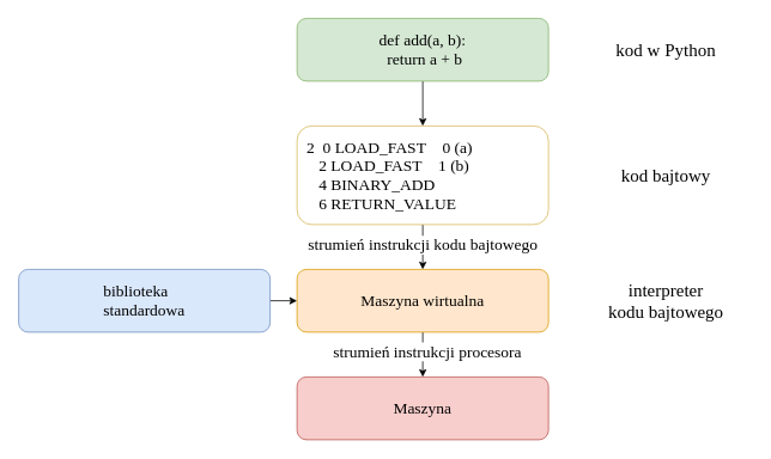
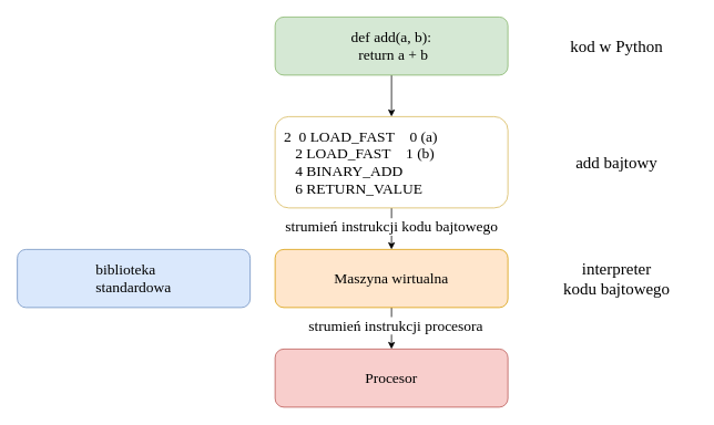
- <mxCell id="11" value="&lt;font style=&quot;font-size: 20px&quot; face=&quot;Nunito&quot;&gt;kod bajtowy&lt;/font&gt;" style="text;html=1;strokeColor=none;fillColor=none;align=center;verticalAlign=middle;whiteSpace=wrap;rounded=0;glass=0;comic=0;" parent="1" vertex="1"><mxGeometry x="645.86" y="160" width="190" height="70" as="geometry" /></mxCell>
+ <mxCell id="11" value="&lt;font style=&quot;font-size: 20px&quot; face=&quot;Nunito&quot;&gt;add bajtowy&lt;/font&gt;" style="text;html=1;strokeColor=none;fillColor=none;align=center;verticalAlign=middle;whiteSpace=wrap;rounded=0;glass=0;comic=0;" parent="1" vertex="1"><mxGeometry x="645.86" y="160" width="190" height="70" as="geometry" /></mxCell>
- <mxCell id="14" style="edgeStyle=orthogonalEdgeStyle;rounded=0;orthogonalLoop=1;jettySize=auto;html=1;exitX=1;exitY=0.5;exitDx=0;exitDy=0;entryX=0;entryY=0.5;entryDx=0;entryDy=0;" parent="1" source="15" target="9" edge="1"><mxGeometry relative="1" as="geometry" /></mxCell>
- <mxCell id="13" value="&lt;font style=&quot;font-size: 18px&quot;&gt;Maszyna&lt;br&gt;&lt;/font&gt;" style="rounded=1;whiteSpace=wrap;html=1;fontFamily=Nunito;FType=g;comic=0;glass=0;fillColor=#f8cecc;strokeColor=#b85450;" parent="1" vertex="1"><mxGeometry x="330" y="420" width="280" height="70" as="geometry" /></mxCell>
+ <mxCell id="13" value="&lt;font style=&quot;font-size: 18px&quot;&gt;Procesor&lt;br&gt;&lt;/font&gt;" style="rounded=1;whiteSpace=wrap;html=1;fontFamily=Nunito;FType=g;comic=0;glass=0;fillColor=#f8cecc;strokeColor=#b85450;" parent="1" vertex="1"><mxGeometry x="330" y="420" width="280" height="70" as="geometry" /></mxCell>
